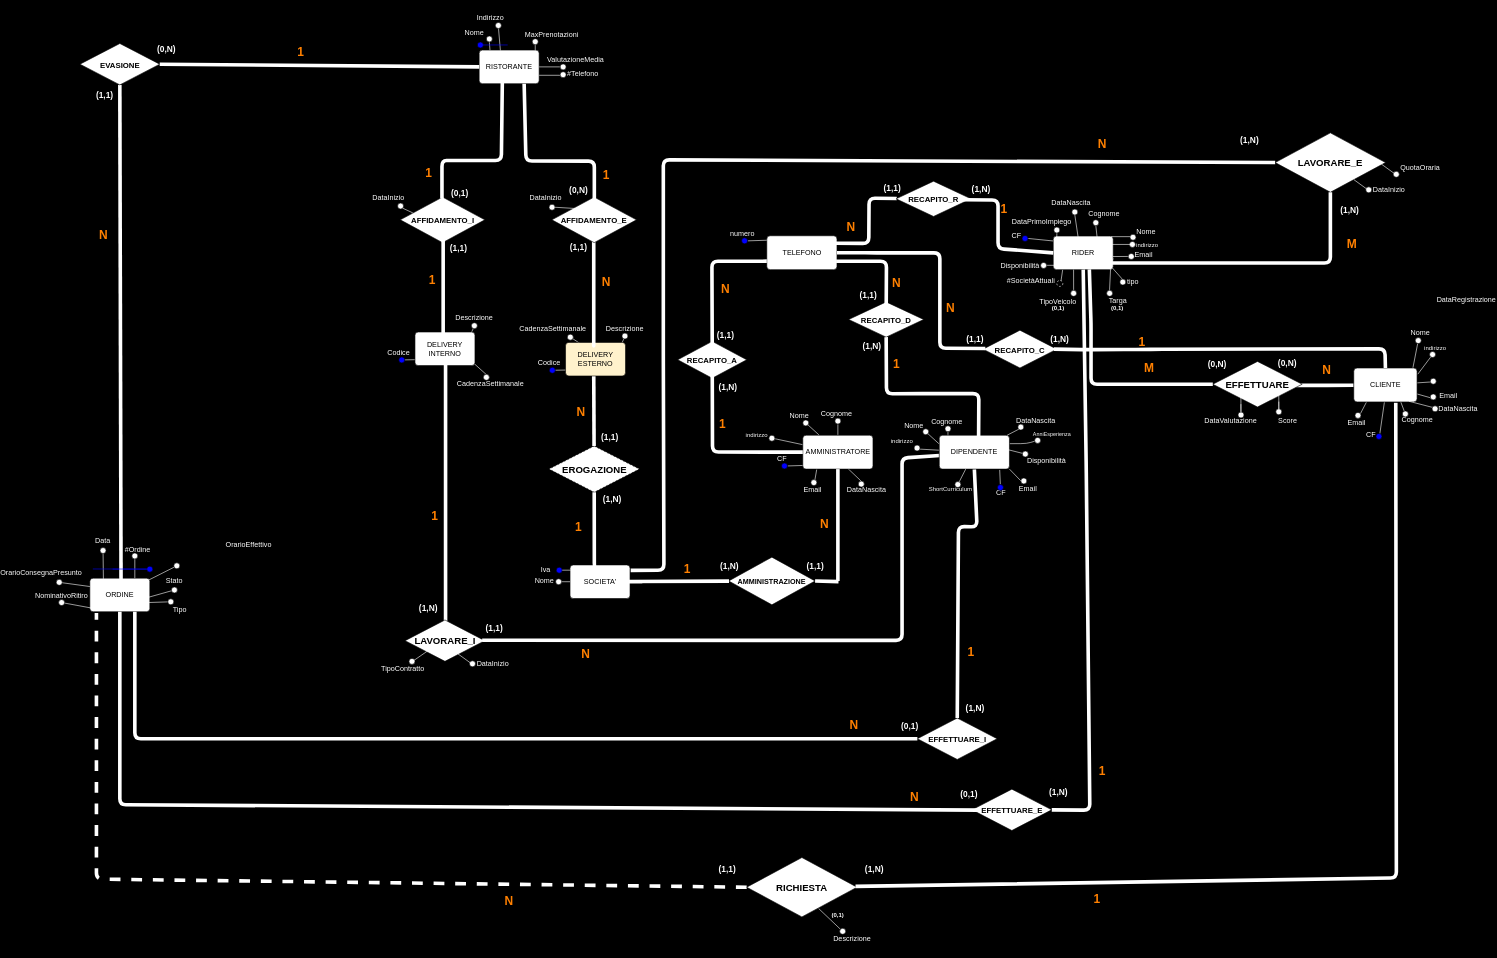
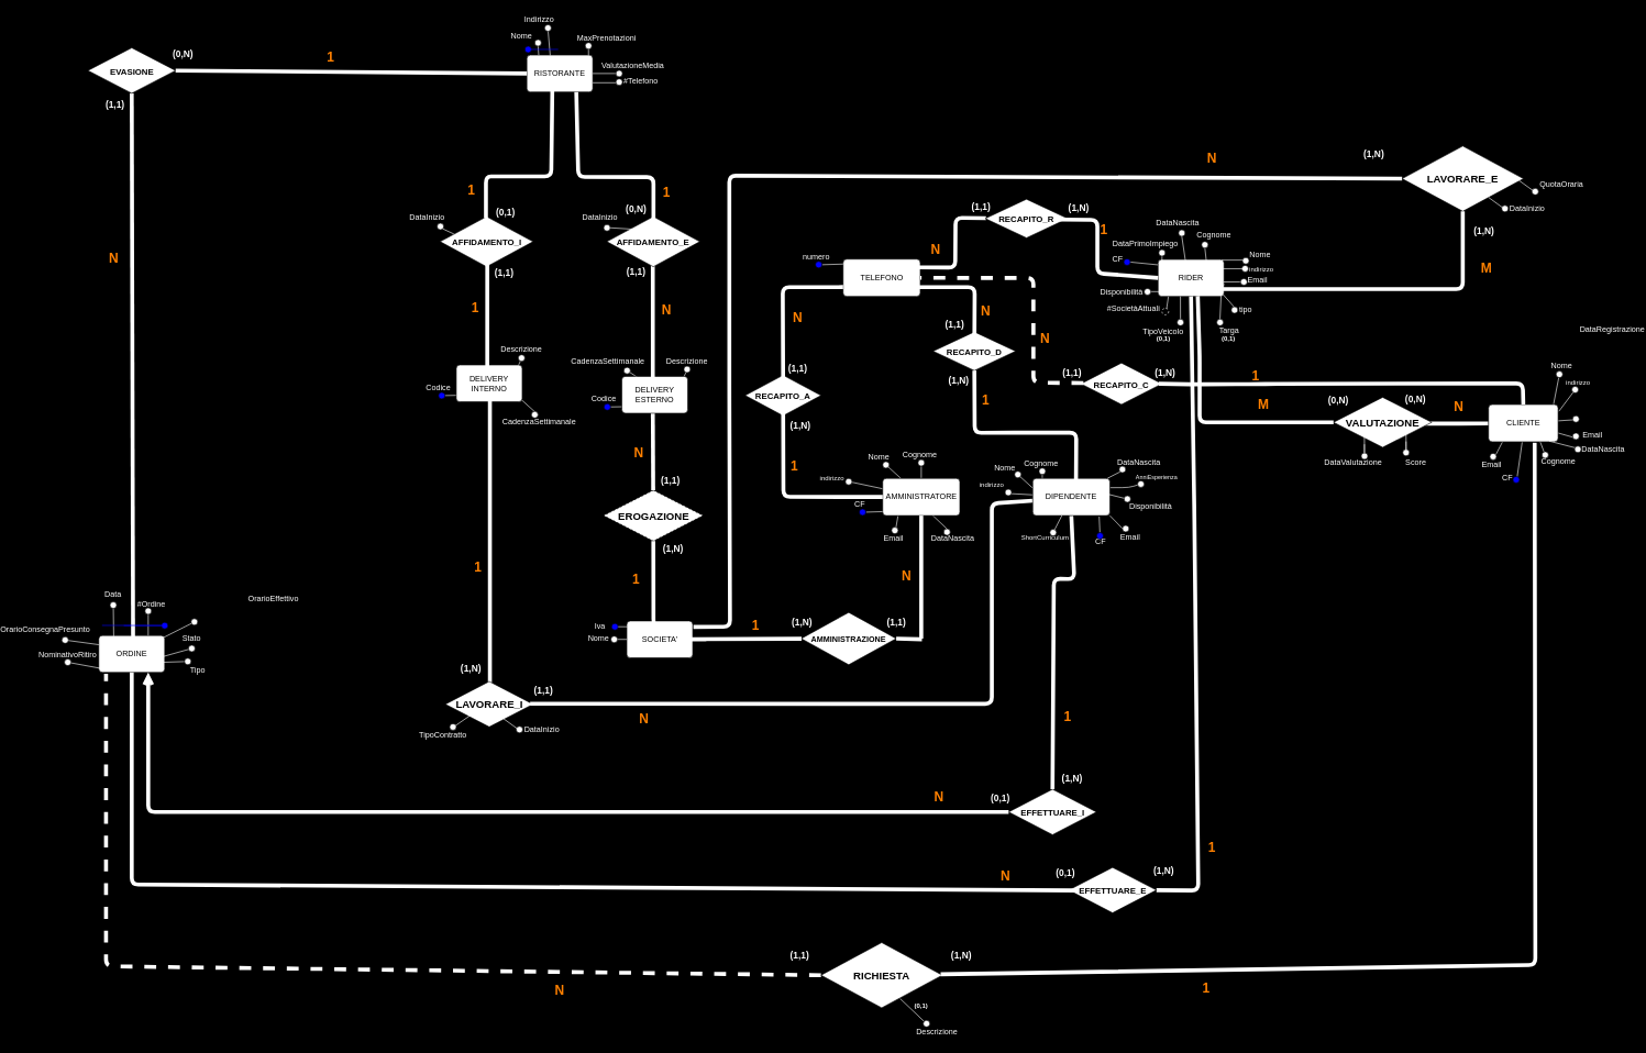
- <mxCell id="304" value="" style="endArrow=none;html=1;strokeColor=#FFFFFF;fillColor=#ffffff;fontColor=#000000;strokeWidth=6;fontSize=6;entryX=1;entryY=0.5;entryDx=0;entryDy=0;exitX=0.031;exitY=0.483;exitDx=0;exitDy=0;exitPerimeter=0;" edge="1" parent="1" source="299" target="202"><mxGeometry width="50" height="50" relative="1" as="geometry"><mxPoint x="1538" y="600" as="sourcePoint" /><mxPoint x="1422.75" y="313.12" as="targetPoint" /><Array as="points"><mxPoint x="1538" y="580" /><mxPoint x="1538" y="421" /><mxPoint x="1493" y="421" /><mxPoint x="1423" y="421" /></Array></mxGeometry></mxCell>
+ <mxCell id="304" value="" style="endArrow=none;html=1;strokeColor=#FFFFFF;fillColor=#ffffff;fontColor=#000000;strokeWidth=6;fontSize=6;entryX=1;entryY=0.5;entryDx=0;entryDy=0;exitX=0.031;exitY=0.483;exitDx=0;exitDy=0;exitPerimeter=0;dashed=1;" edge="1" parent="1" source="299" target="202"><mxGeometry width="50" height="50" relative="1" as="geometry"><mxPoint x="1538" y="600" as="sourcePoint" /><mxPoint x="1422.75" y="313.12" as="targetPoint" /><Array as="points"><mxPoint x="1538" y="580" /><mxPoint x="1538" y="421" /><mxPoint x="1493" y="421" /><mxPoint x="1423" y="421" /></Array></mxGeometry></mxCell>
- <mxCell id="278" value="DELIVERY ESTERNO" style="rounded=1;arcSize=10;whiteSpace=wrap;html=1;align=center;fillColor=#fff2cc;" parent="1" vertex="1"><mxGeometry x="914" y="570.25" width="100" height="56" as="geometry" /></mxCell>
+ <mxCell id="278" value="DELIVERY ESTERNO" style="rounded=1;arcSize=10;whiteSpace=wrap;html=1;align=center;" parent="1" vertex="1"><mxGeometry x="914" y="570.25" width="100" height="56" as="geometry" /></mxCell>
- <mxCell id="119" value="&lt;b&gt;EFFETTUARE&lt;/b&gt;" style="rhombus;whiteSpace=wrap;html=1;fillColor=#FFFFFF;fontSize=16;fontColor=#000000;" parent="1" vertex="1"><mxGeometry x="1993" y="602" width="149" height="76" as="geometry" /></mxCell>
+ <mxCell id="119" value="&lt;b&gt;VALUTAZIONE&lt;/b&gt;" style="rhombus;whiteSpace=wrap;html=1;fillColor=#FFFFFF;fontSize=16;fontColor=#000000;" parent="1" vertex="1"><mxGeometry x="1993" y="602" width="149" height="76" as="geometry" /></mxCell>
- <mxCell id="104" value="" style="endArrow=none;html=1;strokeColor=#FFFFFF;fillColor=#ffffff;fontColor=#000000;strokeWidth=6;fontSize=6;exitX=0;exitY=0.5;exitDx=0;exitDy=0;entryX=0.75;entryY=1;entryDx=0;entryDy=0;" parent="1" source="102" target="63" edge="1"><mxGeometry width="50" height="50" relative="1" as="geometry"><mxPoint x="1363" y="1230.25" as="sourcePoint" /><mxPoint x="187" y="1223" as="targetPoint" /><Array as="points"><mxPoint x="196" y="1231" /></Array></mxGeometry></mxCell>
+ <mxCell id="104" value="" style="endArrow=open;html=1;strokeColor=#FFFFFF;fillColor=#ffffff;fontColor=#000000;strokeWidth=6;fontSize=6;exitX=0;exitY=0.5;exitDx=0;exitDy=0;entryX=0.75;entryY=1;entryDx=0;entryDy=0;" parent="1" source="102" target="63" edge="1"><mxGeometry width="50" height="50" relative="1" as="geometry"><mxPoint x="1363" y="1230.25" as="sourcePoint" /><mxPoint x="187" y="1223" as="targetPoint" /><Array as="points"><mxPoint x="196" y="1231" /></Array></mxGeometry></mxCell>
